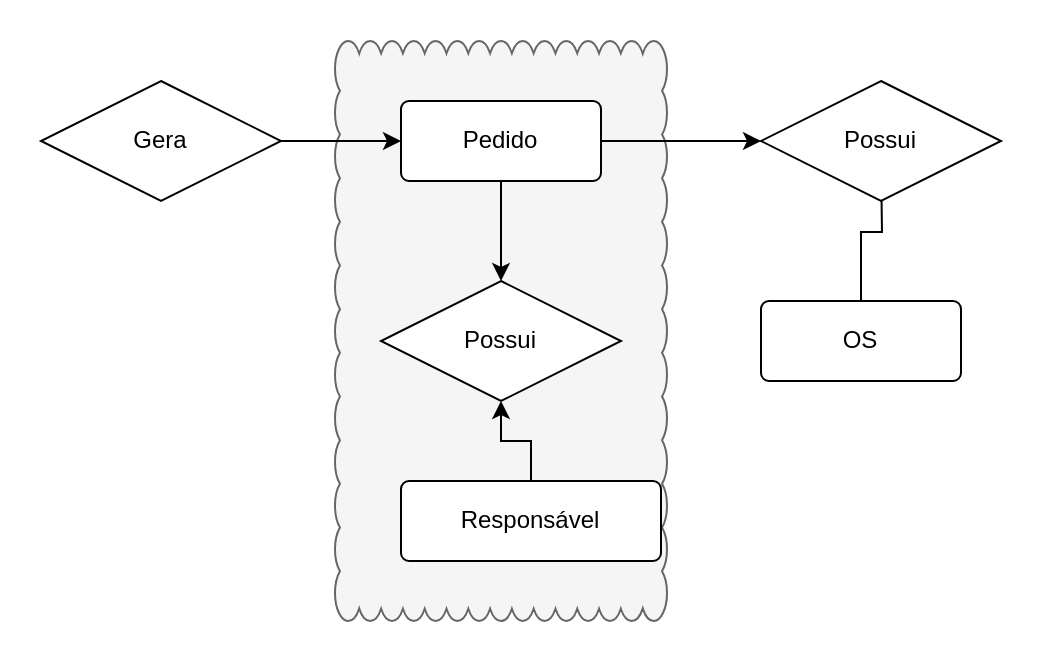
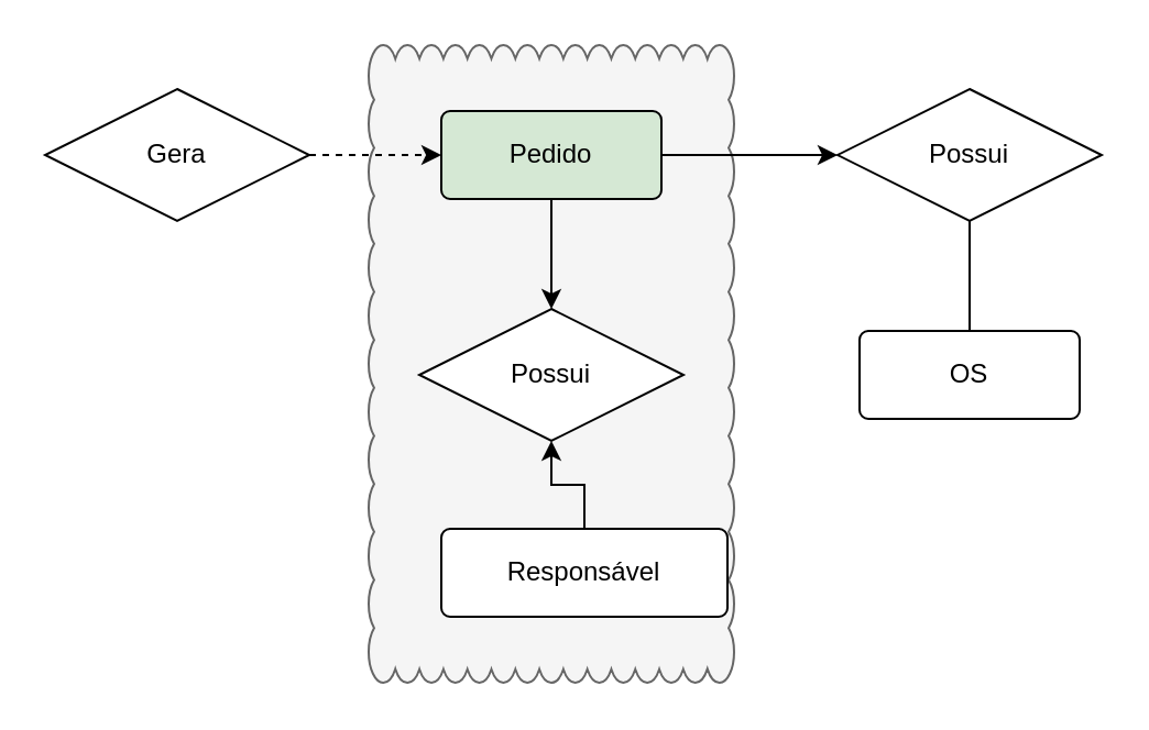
- <mxCell id="6" value="" style="edgeStyle=orthogonalEdgeStyle;rounded=0;orthogonalLoop=1;jettySize=auto;html=1;" edge="1" parent="1" source="7" target="5"><mxGeometry relative="1" as="geometry" /></mxCell>
+ <mxCell id="6" value="" style="edgeStyle=orthogonalEdgeStyle;rounded=0;orthogonalLoop=1;jettySize=auto;html=1;dashed=1;" edge="1" parent="1" source="7" target="5"><mxGeometry relative="1" as="geometry" /></mxCell>
- <mxCell id="5" value="Pedido" style="rounded=1;arcSize=10;whiteSpace=wrap;html=1;align=center;" vertex="1" parent="1"><mxGeometry x="200" y="50" width="100" height="40" as="geometry" /></mxCell>
+ <mxCell id="5" value="Pedido" style="rounded=1;arcSize=10;whiteSpace=wrap;html=1;align=center;fillColor=#d5e8d4;" vertex="1" parent="1"><mxGeometry x="200" y="50" width="100" height="40" as="geometry" /></mxCell>
- <mxCell id="11" value="OS" style="rounded=1;arcSize=10;whiteSpace=wrap;html=1;align=center;" vertex="1" parent="1"><mxGeometry x="380" y="150" width="100" height="40" as="geometry" /></mxCell>
+ <mxCell id="11" value="OS" style="rounded=1;arcSize=10;whiteSpace=wrap;html=1;align=center;" vertex="1" parent="1"><mxGeometry x="390" y="150" width="100" height="40" as="geometry" /></mxCell>
